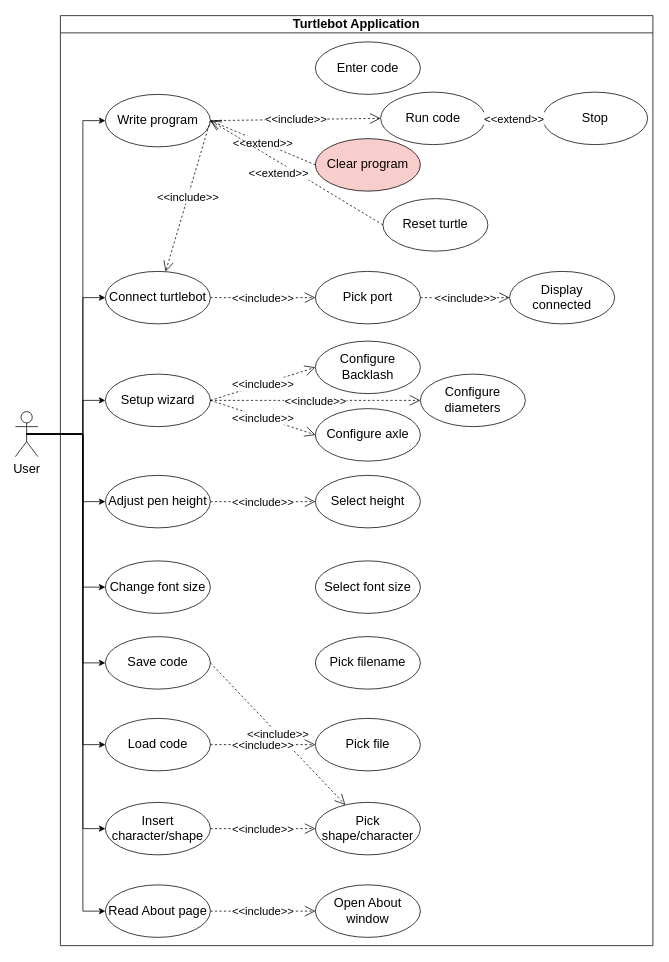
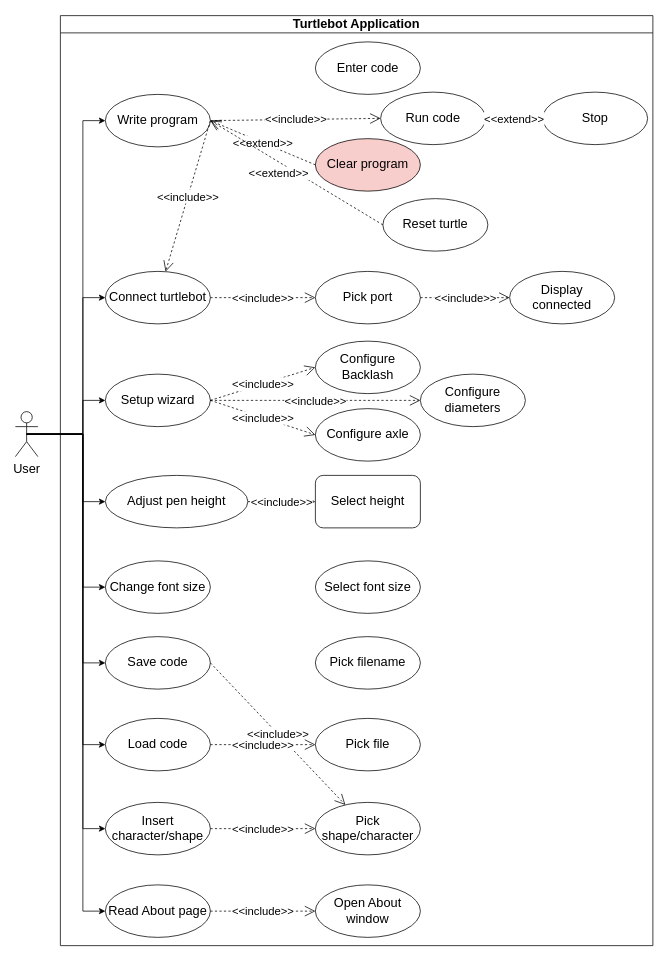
- <mxCell id="9" value="Adjust pen height" style="ellipse;whiteSpace=wrap;html=1;fontSize=17;" parent="6" vertex="1"><mxGeometry x="60" y="613" width="140" height="70" as="geometry" /></mxCell>
+ <mxCell id="9" value="Adjust pen height" style="ellipse;whiteSpace=wrap;html=1;fontSize=17;" parent="6" vertex="1"><mxGeometry x="60" y="613" width="190" height="70" as="geometry" /></mxCell>
- <mxCell id="7" value="Select height" style="ellipse;whiteSpace=wrap;html=1;fontSize=17;" parent="6" vertex="1"><mxGeometry x="340" y="613" width="140" height="70" as="geometry" /></mxCell>
+ <mxCell id="7" value="Select height" style="whiteSpace=wrap;html=1;fontSize=17;rounded=1;" parent="6" vertex="1"><mxGeometry x="340" y="613" width="140" height="70" as="geometry" /></mxCell>
